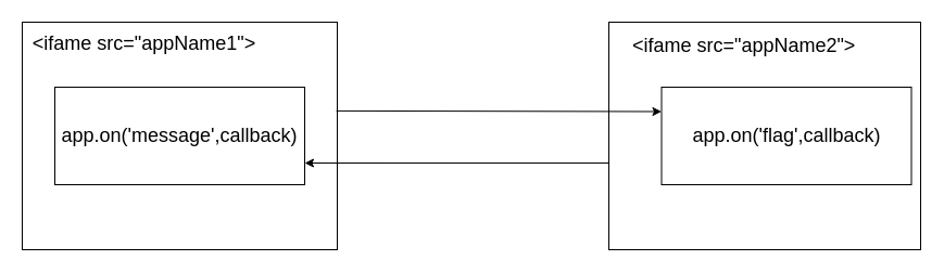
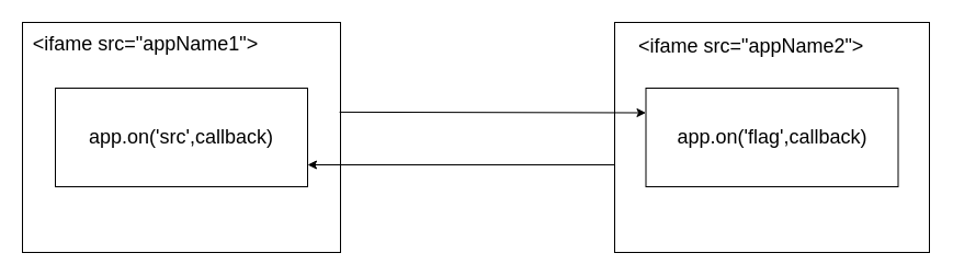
- <mxCell id="4" value="&lt;span&gt;&lt;font style=&quot;font-size: 18px&quot;&gt;app.on('message',callback)&lt;/font&gt;&lt;/span&gt;" style="text;html=1;strokeColor=#000000;fillColor=#ffffff;align=center;verticalAlign=middle;whiteSpace=wrap;rounded=0;fontFamily=Helvetica;fontSize=12;fontColor=#000000;" vertex="1" parent="1"><mxGeometry x="50" y="80" width="230" height="90" as="geometry" /></mxCell>
+ <mxCell id="4" value="&lt;span&gt;&lt;font style=&quot;font-size: 18px&quot;&gt;app.on('src',callback)&lt;/font&gt;&lt;/span&gt;" style="text;html=1;strokeColor=#000000;fillColor=#ffffff;align=center;verticalAlign=middle;whiteSpace=wrap;rounded=0;fontFamily=Helvetica;fontSize=12;fontColor=#000000;" vertex="1" parent="1"><mxGeometry x="50" y="80" width="230" height="90" as="geometry" /></mxCell>
- <mxCell id="7" value="&lt;span&gt;&lt;font style=&quot;font-size: 18px&quot;&gt;app.on('flag',callback)&lt;/font&gt;&lt;/span&gt;" style="text;html=1;strokeColor=#000000;fillColor=#ffffff;align=center;verticalAlign=middle;whiteSpace=wrap;rounded=0;fontFamily=Helvetica;fontSize=12;fontColor=#000000;" vertex="1" parent="1"><mxGeometry x="608.5" y="80" width="230" height="90" as="geometry" /></mxCell>
+ <mxCell id="7" value="&lt;span&gt;&lt;font style=&quot;font-size: 18px&quot;&gt;app.on('flag',callback)&lt;/font&gt;&lt;/span&gt;" style="text;html=1;strokeColor=#000000;fillColor=#ffffff;align=center;verticalAlign=middle;whiteSpace=wrap;rounded=0;fontFamily=Helvetica;fontSize=12;fontColor=#000000;" vertex="1" parent="1"><mxGeometry x="588.5" y="80" width="230" height="90" as="geometry" /></mxCell>
